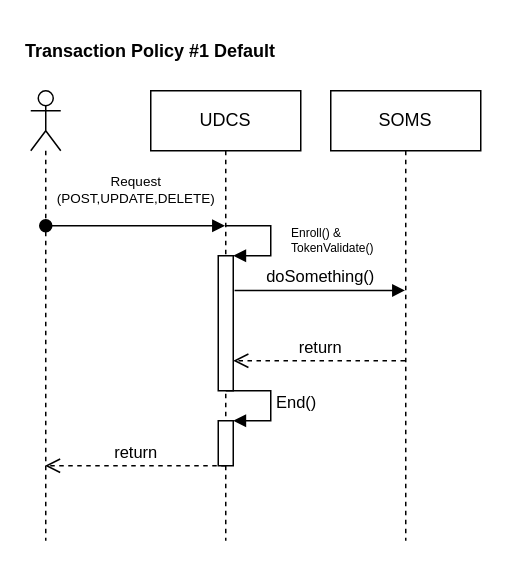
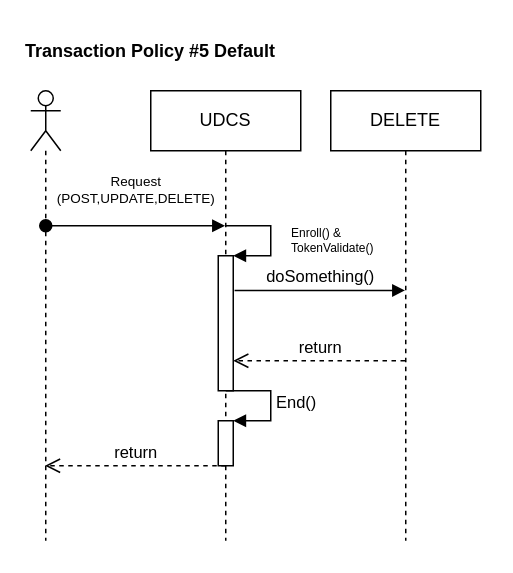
- <mxCell id="11" value="Transaction Policy #1 Default" style="text;align=center;fontStyle=1;verticalAlign=middle;spacingLeft=3;spacingRight=3;strokeColor=none;rotatable=0;points=[[0,0.5],[1,0.5]];portConstraint=eastwest;" vertex="1" parent="1"><mxGeometry x="60" y="20" width="80" height="26" as="geometry" /></mxCell>
+ <mxCell id="11" value="Transaction Policy #5 Default" style="text;align=center;fontStyle=1;verticalAlign=middle;spacingLeft=3;spacingRight=3;strokeColor=none;rotatable=0;points=[[0,0.5],[1,0.5]];portConstraint=eastwest;" vertex="1" parent="1"><mxGeometry x="60" y="20" width="80" height="26" as="geometry" /></mxCell>
- <mxCell id="8" value="SOMS" style="shape=umlLifeline;perimeter=lifelinePerimeter;whiteSpace=wrap;html=1;container=1;collapsible=0;recursiveResize=0;outlineConnect=0;" vertex="1" parent="1"><mxGeometry x="220" y="60" width="100" height="300" as="geometry" /></mxCell>
+ <mxCell id="8" value="DELETE" style="shape=umlLifeline;perimeter=lifelinePerimeter;whiteSpace=wrap;html=1;container=1;collapsible=0;recursiveResize=0;outlineConnect=0;" vertex="1" parent="1"><mxGeometry x="220" y="60" width="100" height="300" as="geometry" /></mxCell>
